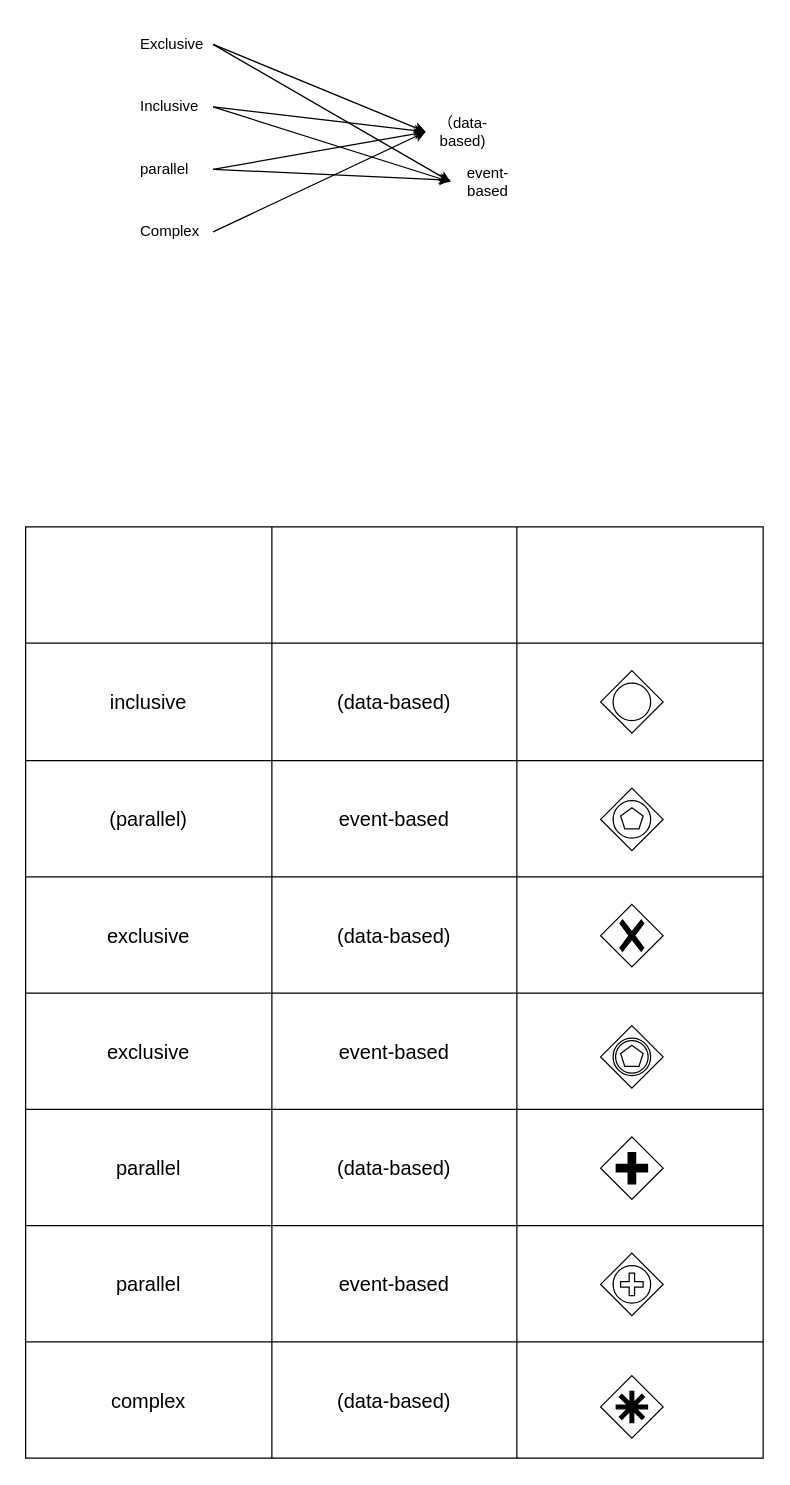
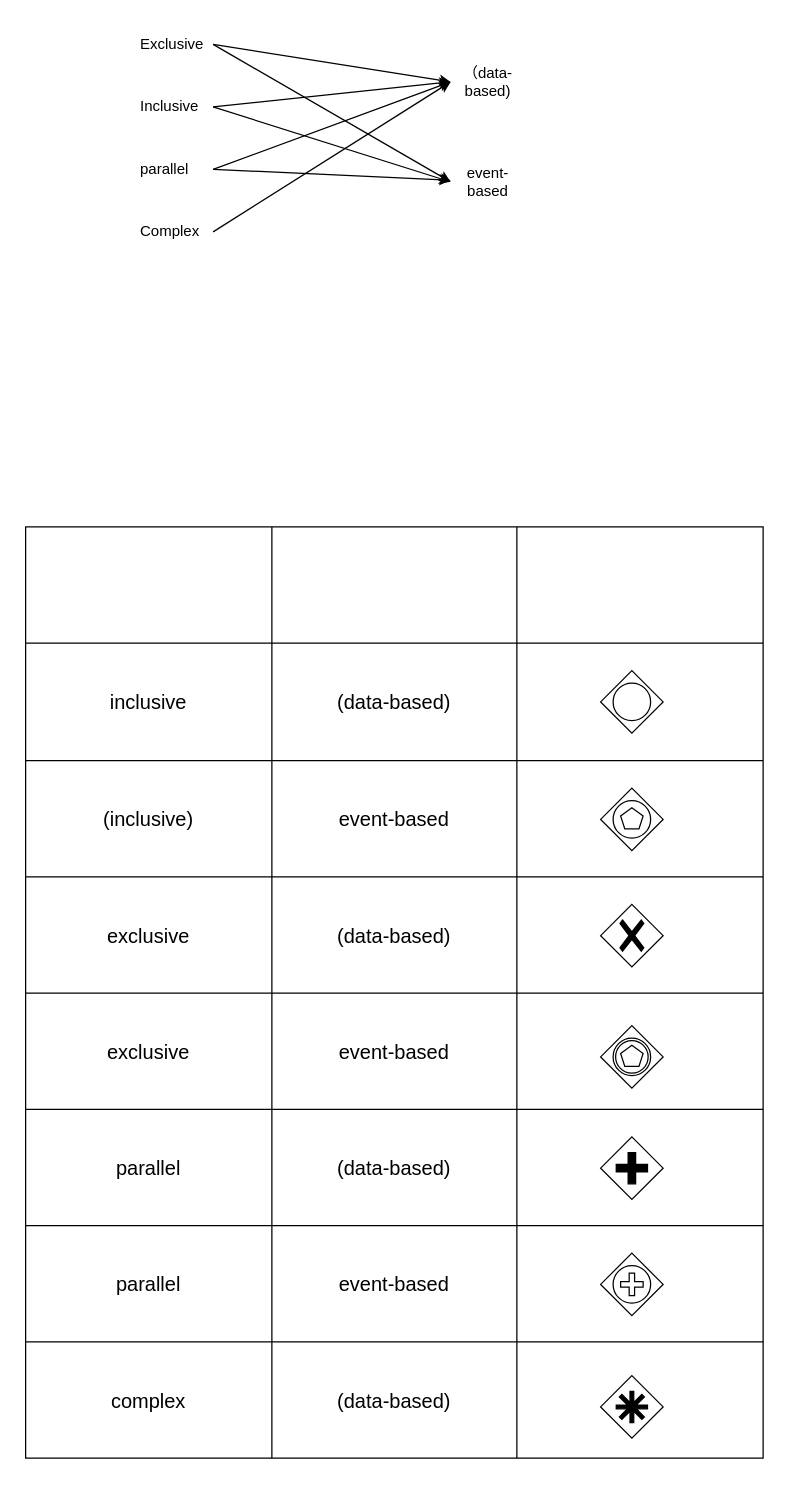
- <mxCell id="53" value="（data-based)" style="text;html=1;align=center;verticalAlign=middle;whiteSpace=wrap;rounded=0;" parent="1" vertex="1"><mxGeometry x="340" y="90" width="60" height="30" as="geometry" /></mxCell>
+ <mxCell id="53" value="（data-based)" style="text;html=1;align=center;verticalAlign=middle;whiteSpace=wrap;rounded=0;" parent="1" vertex="1"><mxGeometry x="360" y="50" width="60" height="30" as="geometry" /></mxCell>
- <mxCell id="12" value="(parallel)" style="shape=partialRectangle;html=1;whiteSpace=wrap;connectable=0;strokeColor=inherit;overflow=hidden;fillColor=none;top=0;left=0;bottom=0;right=0;pointerEvents=1;fontSize=16;" parent="11" vertex="1"><mxGeometry width="197" height="93" as="geometry"><mxRectangle width="197" height="93" as="alternateBounds" /></mxGeometry></mxCell>
+ <mxCell id="12" value="(inclusive)" style="shape=partialRectangle;html=1;whiteSpace=wrap;connectable=0;strokeColor=inherit;overflow=hidden;fillColor=none;top=0;left=0;bottom=0;right=0;pointerEvents=1;fontSize=16;" parent="11" vertex="1"><mxGeometry width="197" height="93" as="geometry"><mxRectangle width="197" height="93" as="alternateBounds" /></mxGeometry></mxCell>
